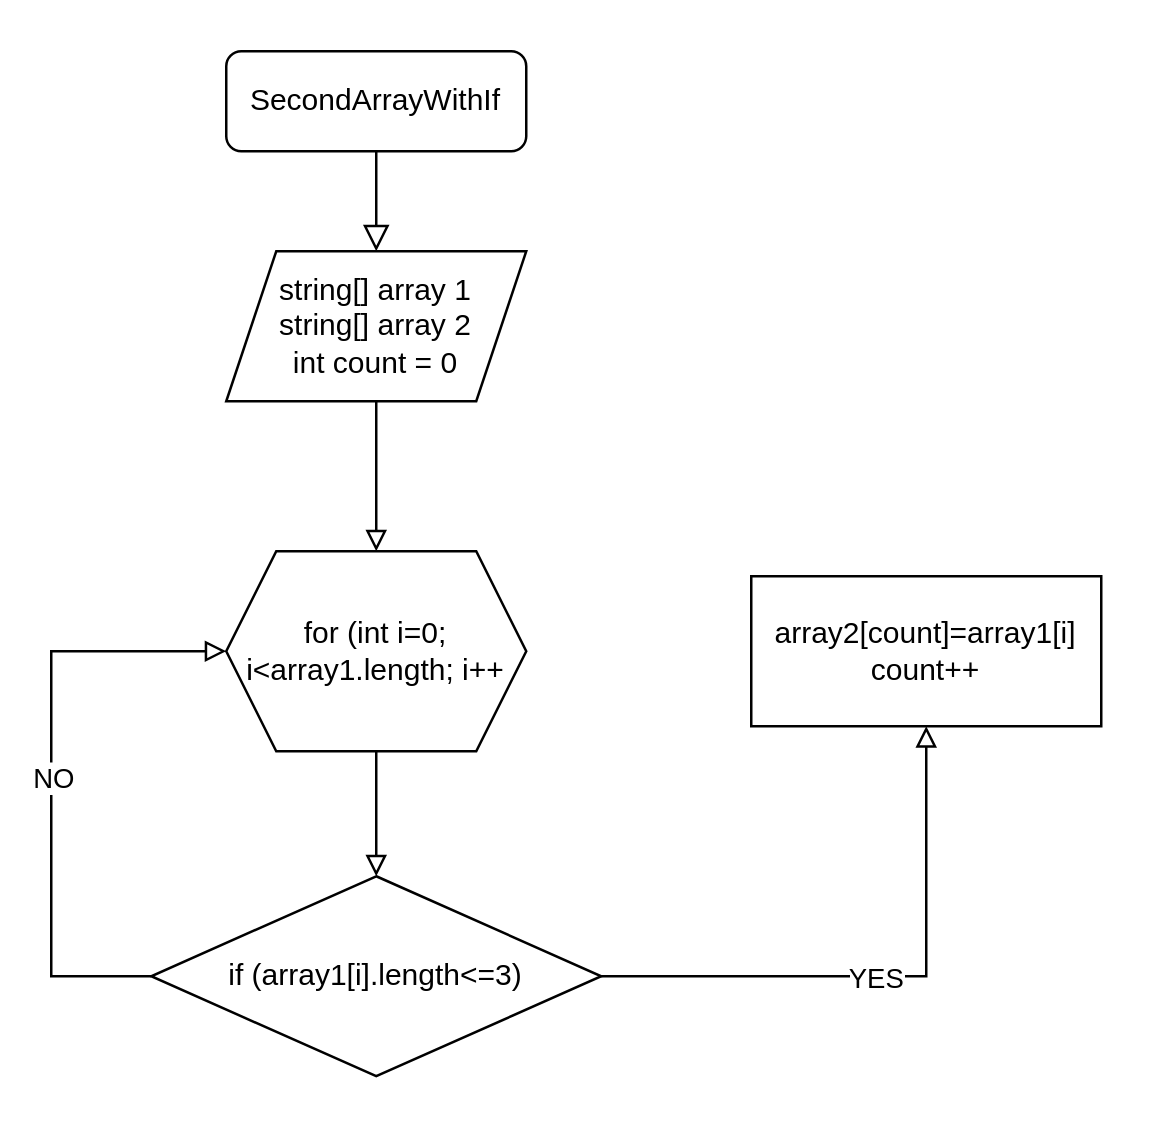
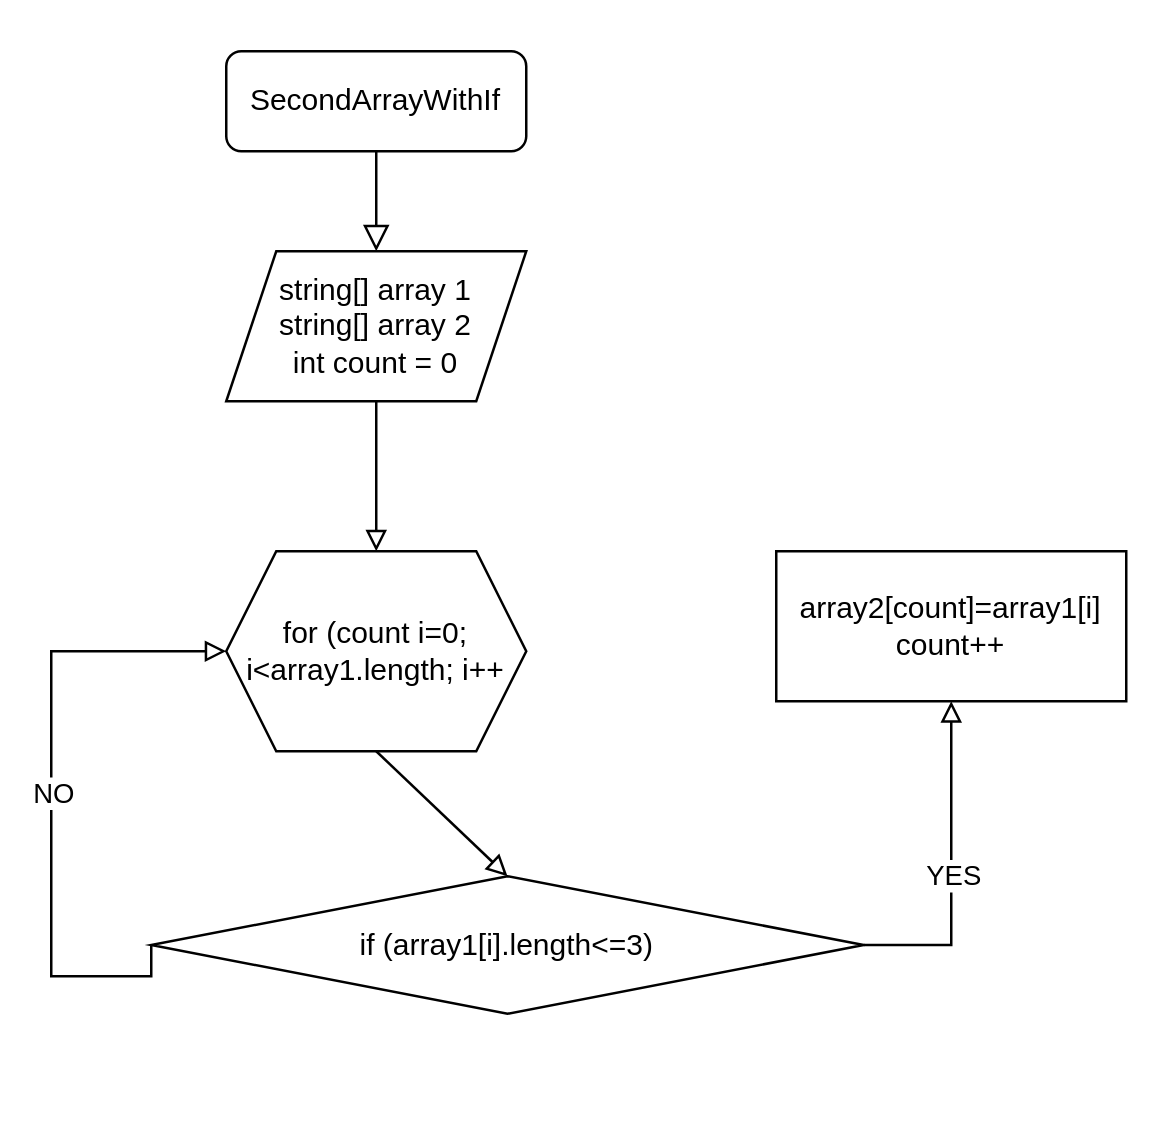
- <mxCell id="6" value="for (int i=0;&lt;br&gt;i&amp;lt;array1.length; i++" style="shape=hexagon;perimeter=hexagonPerimeter2;whiteSpace=wrap;html=1;fixedSize=1;" vertex="1" parent="1"><mxGeometry x="90" y="220" width="120" height="80" as="geometry" /></mxCell>
+ <mxCell id="6" value="for (count i=0;&lt;br&gt;i&amp;lt;array1.length; i++" style="shape=hexagon;perimeter=hexagonPerimeter2;whiteSpace=wrap;html=1;fixedSize=1;" vertex="1" parent="1"><mxGeometry x="90" y="220" width="120" height="80" as="geometry" /></mxCell>
- <mxCell id="11" value="array2[count]=array1[i]&lt;br&gt;count++" style="rounded=0;whiteSpace=wrap;html=1;" vertex="1" parent="1"><mxGeometry x="300" y="230" width="140" height="60" as="geometry" /></mxCell>
+ <mxCell id="11" value="array2[count]=array1[i]&lt;br&gt;count++" style="rounded=0;whiteSpace=wrap;html=1;" vertex="1" parent="1"><mxGeometry x="310" y="220" width="140" height="60" as="geometry" /></mxCell>
- <mxCell id="7" value="if (array1[i].length&amp;lt;=3)" style="rhombus;whiteSpace=wrap;html=1;" vertex="1" parent="1"><mxGeometry x="60" y="350" width="180" height="80" as="geometry" /></mxCell>
+ <mxCell id="7" value="if (array1[i].length&amp;lt;=3)" style="rhombus;whiteSpace=wrap;html=1;" vertex="1" parent="1"><mxGeometry x="60" y="350" width="285" height="55" as="geometry" /></mxCell>
